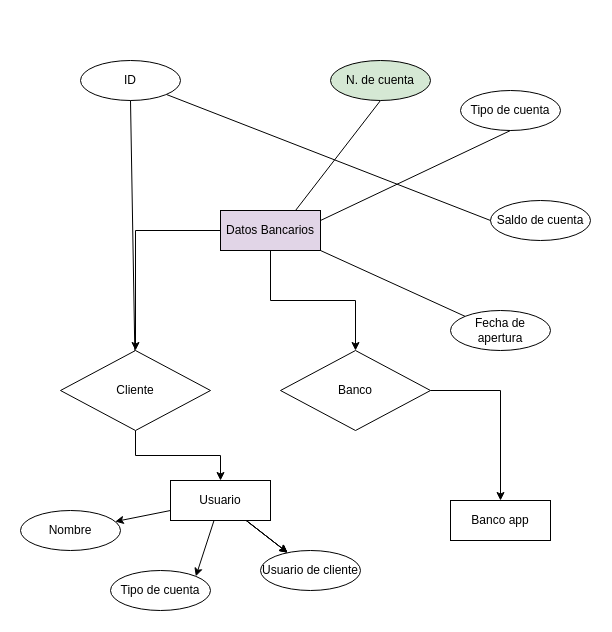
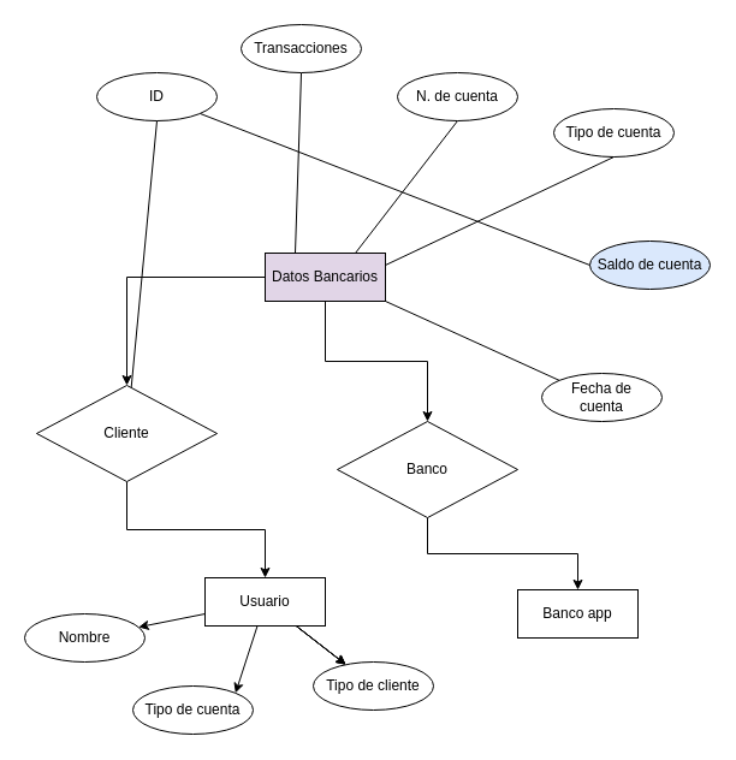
+ <mxCell id="14" value="&lt;font style=&quot;vertical-align: inherit;&quot;&gt;&lt;font style=&quot;vertical-align: inherit;&quot;&gt;Transacciones&lt;/font&gt;&lt;/font&gt;" style="ellipse;whiteSpace=wrap;html=1;align=center;" parent="1" vertex="1"><mxGeometry x="200" y="20" width="100" height="40" as="geometry" /></mxCell>
- <mxCell id="6" value="&lt;font style=&quot;vertical-align: inherit;&quot;&gt;&lt;font style=&quot;vertical-align: inherit;&quot;&gt;&lt;font style=&quot;vertical-align: inherit;&quot;&gt;&lt;font style=&quot;vertical-align: inherit;&quot;&gt;N. de cuenta&lt;/font&gt;&lt;/font&gt;&lt;/font&gt;&lt;/font&gt;" style="ellipse;whiteSpace=wrap;html=1;align=center;fillColor=#d5e8d4;" parent="1" vertex="1"><mxGeometry x="330" y="60" width="100" height="40" as="geometry" /></mxCell>
+ <mxCell id="6" value="&lt;font style=&quot;vertical-align: inherit;&quot;&gt;&lt;font style=&quot;vertical-align: inherit;&quot;&gt;&lt;font style=&quot;vertical-align: inherit;&quot;&gt;&lt;font style=&quot;vertical-align: inherit;&quot;&gt;N. de cuenta&lt;/font&gt;&lt;/font&gt;&lt;/font&gt;&lt;/font&gt;" style="ellipse;whiteSpace=wrap;html=1;align=center;" parent="1" vertex="1"><mxGeometry x="330" y="60" width="100" height="40" as="geometry" /></mxCell>
+ <mxCell id="10" value="" style="endArrow=none;html=1;rounded=0;entryX=0.25;entryY=0;entryDx=0;entryDy=0;exitX=0.5;exitY=1;exitDx=0;exitDy=0;" parent="1" source="14" target="4" edge="1"><mxGeometry relative="1" as="geometry"><mxPoint x="140" y="90" as="sourcePoint" /><mxPoint x="280" y="220" as="targetPoint" /></mxGeometry></mxCell>
- <mxCell id="8" value="&lt;font style=&quot;vertical-align: inherit;&quot;&gt;&lt;font style=&quot;vertical-align: inherit;&quot;&gt;&lt;font style=&quot;vertical-align: inherit;&quot;&gt;&lt;font style=&quot;vertical-align: inherit;&quot;&gt;Saldo de cuenta&lt;/font&gt;&lt;/font&gt;&lt;/font&gt;&lt;/font&gt;" style="ellipse;whiteSpace=wrap;html=1;align=center;" parent="1" vertex="1"><mxGeometry x="490" y="200" width="100" height="40" as="geometry" /></mxCell>
+ <mxCell id="8" value="&lt;font style=&quot;vertical-align: inherit;&quot;&gt;&lt;font style=&quot;vertical-align: inherit;&quot;&gt;&lt;font style=&quot;vertical-align: inherit;&quot;&gt;&lt;font style=&quot;vertical-align: inherit;&quot;&gt;Saldo de cuenta&lt;/font&gt;&lt;/font&gt;&lt;/font&gt;&lt;/font&gt;" style="ellipse;whiteSpace=wrap;html=1;align=center;fillColor=#dae8fc;" parent="1" vertex="1"><mxGeometry x="490" y="200" width="100" height="40" as="geometry" /></mxCell>
- <mxCell id="9" value="Fecha de&lt;br&gt;apertura" style="ellipse;whiteSpace=wrap;html=1;align=center;" parent="1" vertex="1"><mxGeometry x="450" y="310" width="100" height="40" as="geometry" /></mxCell>
+ <mxCell id="9" value="Fecha de&lt;br&gt;cuenta" style="ellipse;whiteSpace=wrap;html=1;align=center;" parent="1" vertex="1"><mxGeometry x="450" y="310" width="100" height="40" as="geometry" /></mxCell>
- <mxCell id="18" value="Cliente" style="shape=rhombus;perimeter=rhombusPerimeter;whiteSpace=wrap;html=1;align=center;" parent="1" vertex="1"><mxGeometry x="60" y="350" width="150" height="80" as="geometry" /></mxCell>
+ <mxCell id="18" value="Cliente" style="shape=rhombus;perimeter=rhombusPerimeter;whiteSpace=wrap;html=1;align=center;" parent="1" vertex="1"><mxGeometry x="30" y="320" width="150" height="80" as="geometry" /></mxCell>
- <mxCell id="27" value="Banco app" style="whiteSpace=wrap;html=1;align=center;" parent="1" vertex="1"><mxGeometry x="450" y="500" width="100" height="40" as="geometry" /></mxCell>
+ <mxCell id="27" value="Banco app" style="whiteSpace=wrap;html=1;align=center;" parent="1" vertex="1"><mxGeometry x="430" y="490" width="100" height="40" as="geometry" /></mxCell>
- <mxCell id="30" value="Usuario de cliente" style="ellipse;whiteSpace=wrap;html=1;align=center;" parent="1" vertex="1"><mxGeometry x="260" y="550" width="100" height="40" as="geometry" /></mxCell>
+ <mxCell id="30" value="Tipo de cliente" style="ellipse;whiteSpace=wrap;html=1;align=center;" parent="1" vertex="1"><mxGeometry x="260" y="550" width="100" height="40" as="geometry" /></mxCell>
